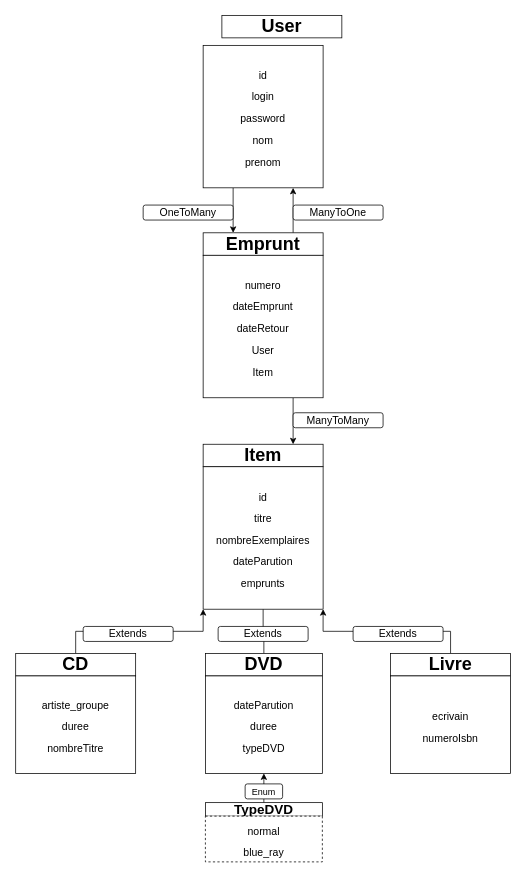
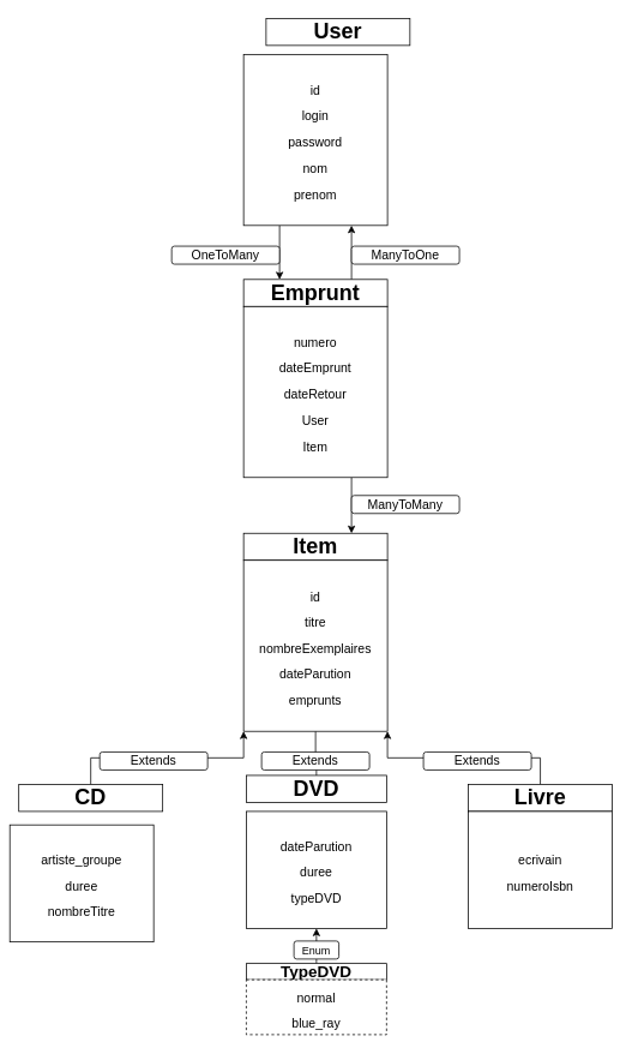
- <mxCell id="6" value="&lt;b&gt;&lt;font style=&quot;font-size: 24px;&quot;&gt;DVD&lt;/font&gt;&lt;/b&gt;" style="rounded=0;whiteSpace=wrap;html=1;" vertex="1" parent="1"><mxGeometry x="273" y="871" width="156" height="30" as="geometry" /></mxCell>
+ <mxCell id="6" value="&lt;b&gt;&lt;font style=&quot;font-size: 24px;&quot;&gt;DVD&lt;/font&gt;&lt;/b&gt;" style="rounded=0;whiteSpace=wrap;html=1;" vertex="1" parent="1"><mxGeometry x="273" y="861" width="156" height="30" as="geometry" /></mxCell>
- <mxCell id="12" value="&lt;font style=&quot;font-size: 14px;&quot;&gt;artiste_groupe&lt;br&gt;duree&lt;br&gt;nombreTitre&lt;/font&gt;" style="rounded=0;whiteSpace=wrap;html=1;fontSize=24;" vertex="1" parent="1"><mxGeometry x="20" y="901" width="160" height="130" as="geometry" /></mxCell>
+ <mxCell id="12" value="&lt;font style=&quot;font-size: 14px;&quot;&gt;artiste_groupe&lt;br&gt;duree&lt;br&gt;nombreTitre&lt;/font&gt;" style="rounded=0;whiteSpace=wrap;html=1;fontSize=24;" vertex="1" parent="1"><mxGeometry x="10" y="916" width="160" height="130" as="geometry" /></mxCell>
